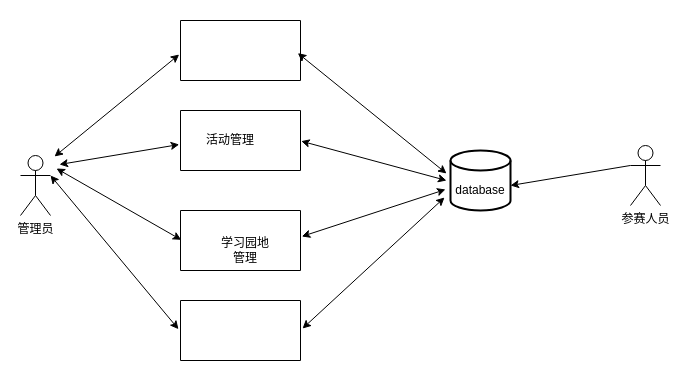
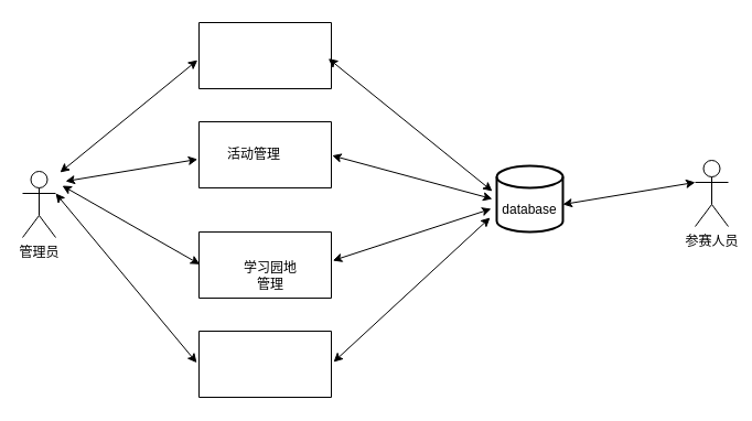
- <mxCell id="16" value="" style="endArrow=none;startArrow=classic;html=1;rounded=0;entryX=0;entryY=0.333;entryDx=0;entryDy=0;entryPerimeter=0;" parent="1" source="6" target="3" edge="1"><mxGeometry width="50" height="50" relative="1" as="geometry"><mxPoint x="540" y="210" as="sourcePoint" /><mxPoint x="590" y="160" as="targetPoint" /></mxGeometry></mxCell>
+ <mxCell id="16" value="" style="endArrow=classic;startArrow=classic;html=1;rounded=0;entryX=0;entryY=0.333;entryDx=0;entryDy=0;entryPerimeter=0;" parent="1" source="6" target="3" edge="1"><mxGeometry width="50" height="50" relative="1" as="geometry"><mxPoint x="540" y="210" as="sourcePoint" /><mxPoint x="590" y="160" as="targetPoint" /></mxGeometry></mxCell>
